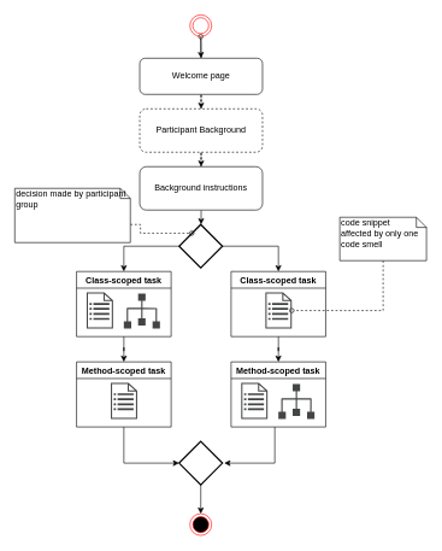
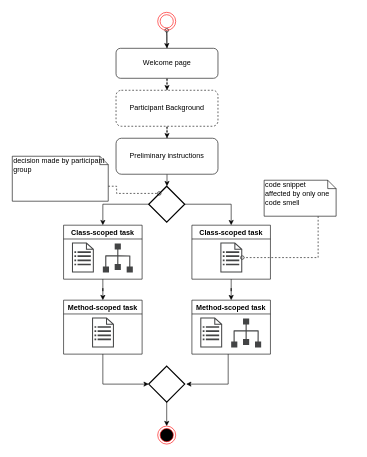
- <mxCell id="11" value="Background instructions" style="rounded=1;whiteSpace=wrap;html=1;" parent="1" vertex="1"><mxGeometry x="193" y="230" width="170" height="60" as="geometry" /></mxCell>
+ <mxCell id="11" value="Preliminary instructions" style="rounded=1;whiteSpace=wrap;html=1;" parent="1" vertex="1"><mxGeometry x="193" y="230" width="170" height="60" as="geometry" /></mxCell>
- <mxCell id="20" value="code snippet &lt;br&gt;affected by only one code smell" style="shape=note;whiteSpace=wrap;html=1;size=14;verticalAlign=top;align=left;spacingTop=-6;" vertex="1" parent="1"><mxGeometry x="470" y="300" width="120" height="60" as="geometry" /></mxCell>
+ <mxCell id="20" value="code snippet &lt;br&gt;affected by only one code smell" style="shape=note;whiteSpace=wrap;html=1;size=14;verticalAlign=top;align=left;spacingTop=-6;" vertex="1" parent="1"><mxGeometry x="440" y="300" width="120" height="60" as="geometry" /></mxCell>
